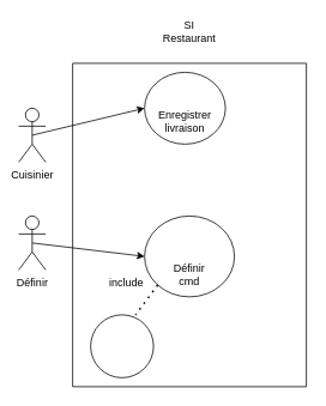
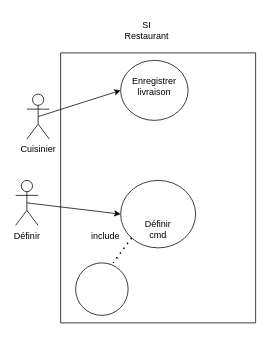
- <mxCell id="14" value="SI Restaurant" style="text;html=1;strokeColor=none;fillColor=none;align=center;verticalAlign=middle;whiteSpace=wrap;rounded=0;" vertex="1" parent="1"><mxGeometry x="180" y="20" width="60" height="30" as="geometry" /></mxCell>
+ <mxCell id="14" value="SI Restaurant" style="text;html=1;strokeColor=none;fillColor=none;align=center;verticalAlign=middle;whiteSpace=wrap;rounded=0;" vertex="1" parent="1"><mxGeometry x="165" y="25" width="60" height="30" as="geometry" /></mxCell>
- <mxCell id="6" value="Enregistrer&lt;br&gt;livraison" style="text;html=1;strokeColor=none;fillColor=none;align=center;verticalAlign=middle;whiteSpace=wrap;rounded=0;" vertex="1" parent="4"><mxGeometry x="95" y="50" width="60" height="30" as="geometry" /></mxCell>
+ <mxCell id="6" value="Enregistrer&lt;br&gt;livraison" style="text;html=1;strokeColor=none;fillColor=none;align=center;verticalAlign=middle;whiteSpace=wrap;rounded=0;" vertex="1" parent="4"><mxGeometry x="95" y="30" width="60" height="30" as="geometry" /></mxCell>
- <mxCell id="2" value="Cuisinier" style="shape=umlActor;verticalLabelPosition=bottom;verticalAlign=top;html=1;outlineConnect=0;" vertex="1" parent="1"><mxGeometry x="20" y="120" width="30" height="60" as="geometry" /></mxCell>
+ <mxCell id="2" value="Cuisinier" style="shape=umlActor;verticalLabelPosition=bottom;verticalAlign=top;html=1;outlineConnect=0;" vertex="1" parent="1"><mxGeometry x="35" y="125" width="30" height="60" as="geometry" /></mxCell>
